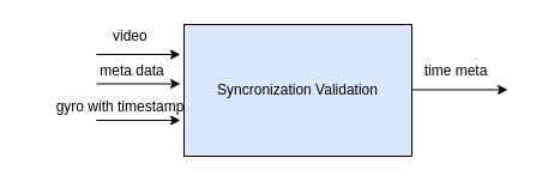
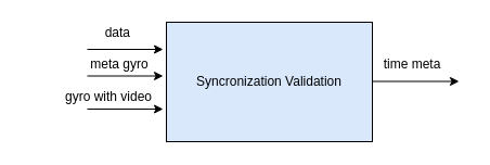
- <mxCell id="4" value="video&amp;nbsp;" style="text;html=1;strokeColor=none;fillColor=none;align=center;verticalAlign=middle;whiteSpace=wrap;rounded=0;" vertex="1" parent="1"><mxGeometry x="90" y="20" width="40" height="20" as="geometry" /></mxCell>
+ <mxCell id="4" value="data&amp;nbsp;" style="text;html=1;strokeColor=none;fillColor=none;align=center;verticalAlign=middle;whiteSpace=wrap;rounded=0;" vertex="1" parent="1"><mxGeometry x="90" y="20" width="40" height="20" as="geometry" /></mxCell>
- <mxCell id="6" value="meta data" style="text;html=1;strokeColor=none;fillColor=none;align=center;verticalAlign=middle;whiteSpace=wrap;rounded=0;" vertex="1" parent="1"><mxGeometry x="70" y="49" width="80" height="20" as="geometry" /></mxCell>
+ <mxCell id="6" value="meta gyro" style="text;html=1;strokeColor=none;fillColor=none;align=center;verticalAlign=middle;whiteSpace=wrap;rounded=0;" vertex="1" parent="1"><mxGeometry x="70" y="49" width="80" height="20" as="geometry" /></mxCell>
- <mxCell id="8" value="gyro with timestamp" style="text;html=1;strokeColor=none;fillColor=none;align=center;verticalAlign=middle;whiteSpace=wrap;rounded=0;" vertex="1" parent="1"><mxGeometry x="20" y="79" width="160" height="20" as="geometry" /></mxCell>
+ <mxCell id="8" value="gyro with video" style="text;html=1;strokeColor=none;fillColor=none;align=center;verticalAlign=middle;whiteSpace=wrap;rounded=0;" vertex="1" parent="1"><mxGeometry x="20" y="79" width="160" height="20" as="geometry" /></mxCell>
